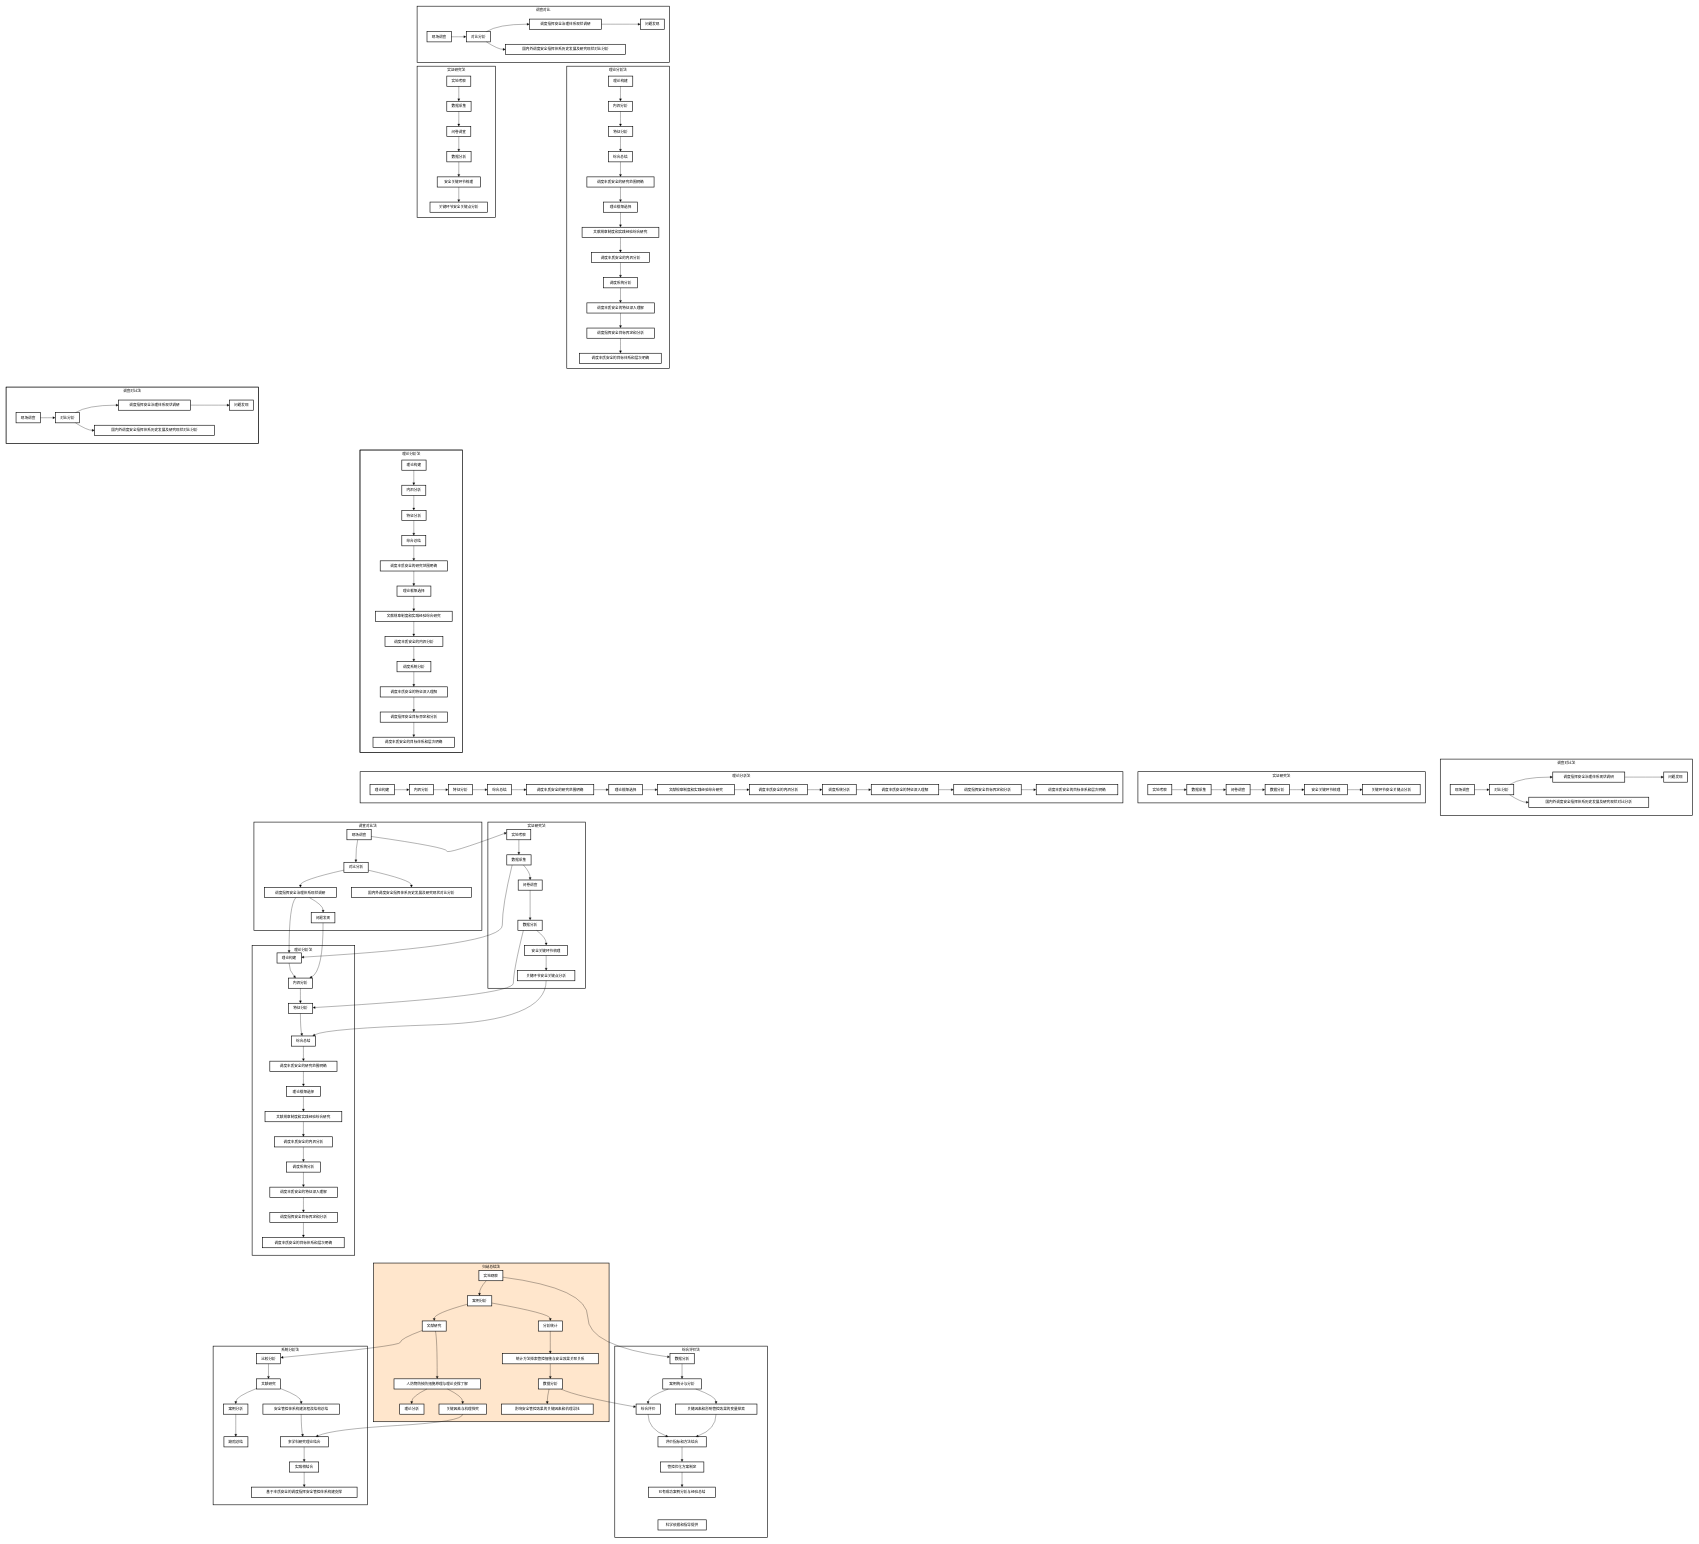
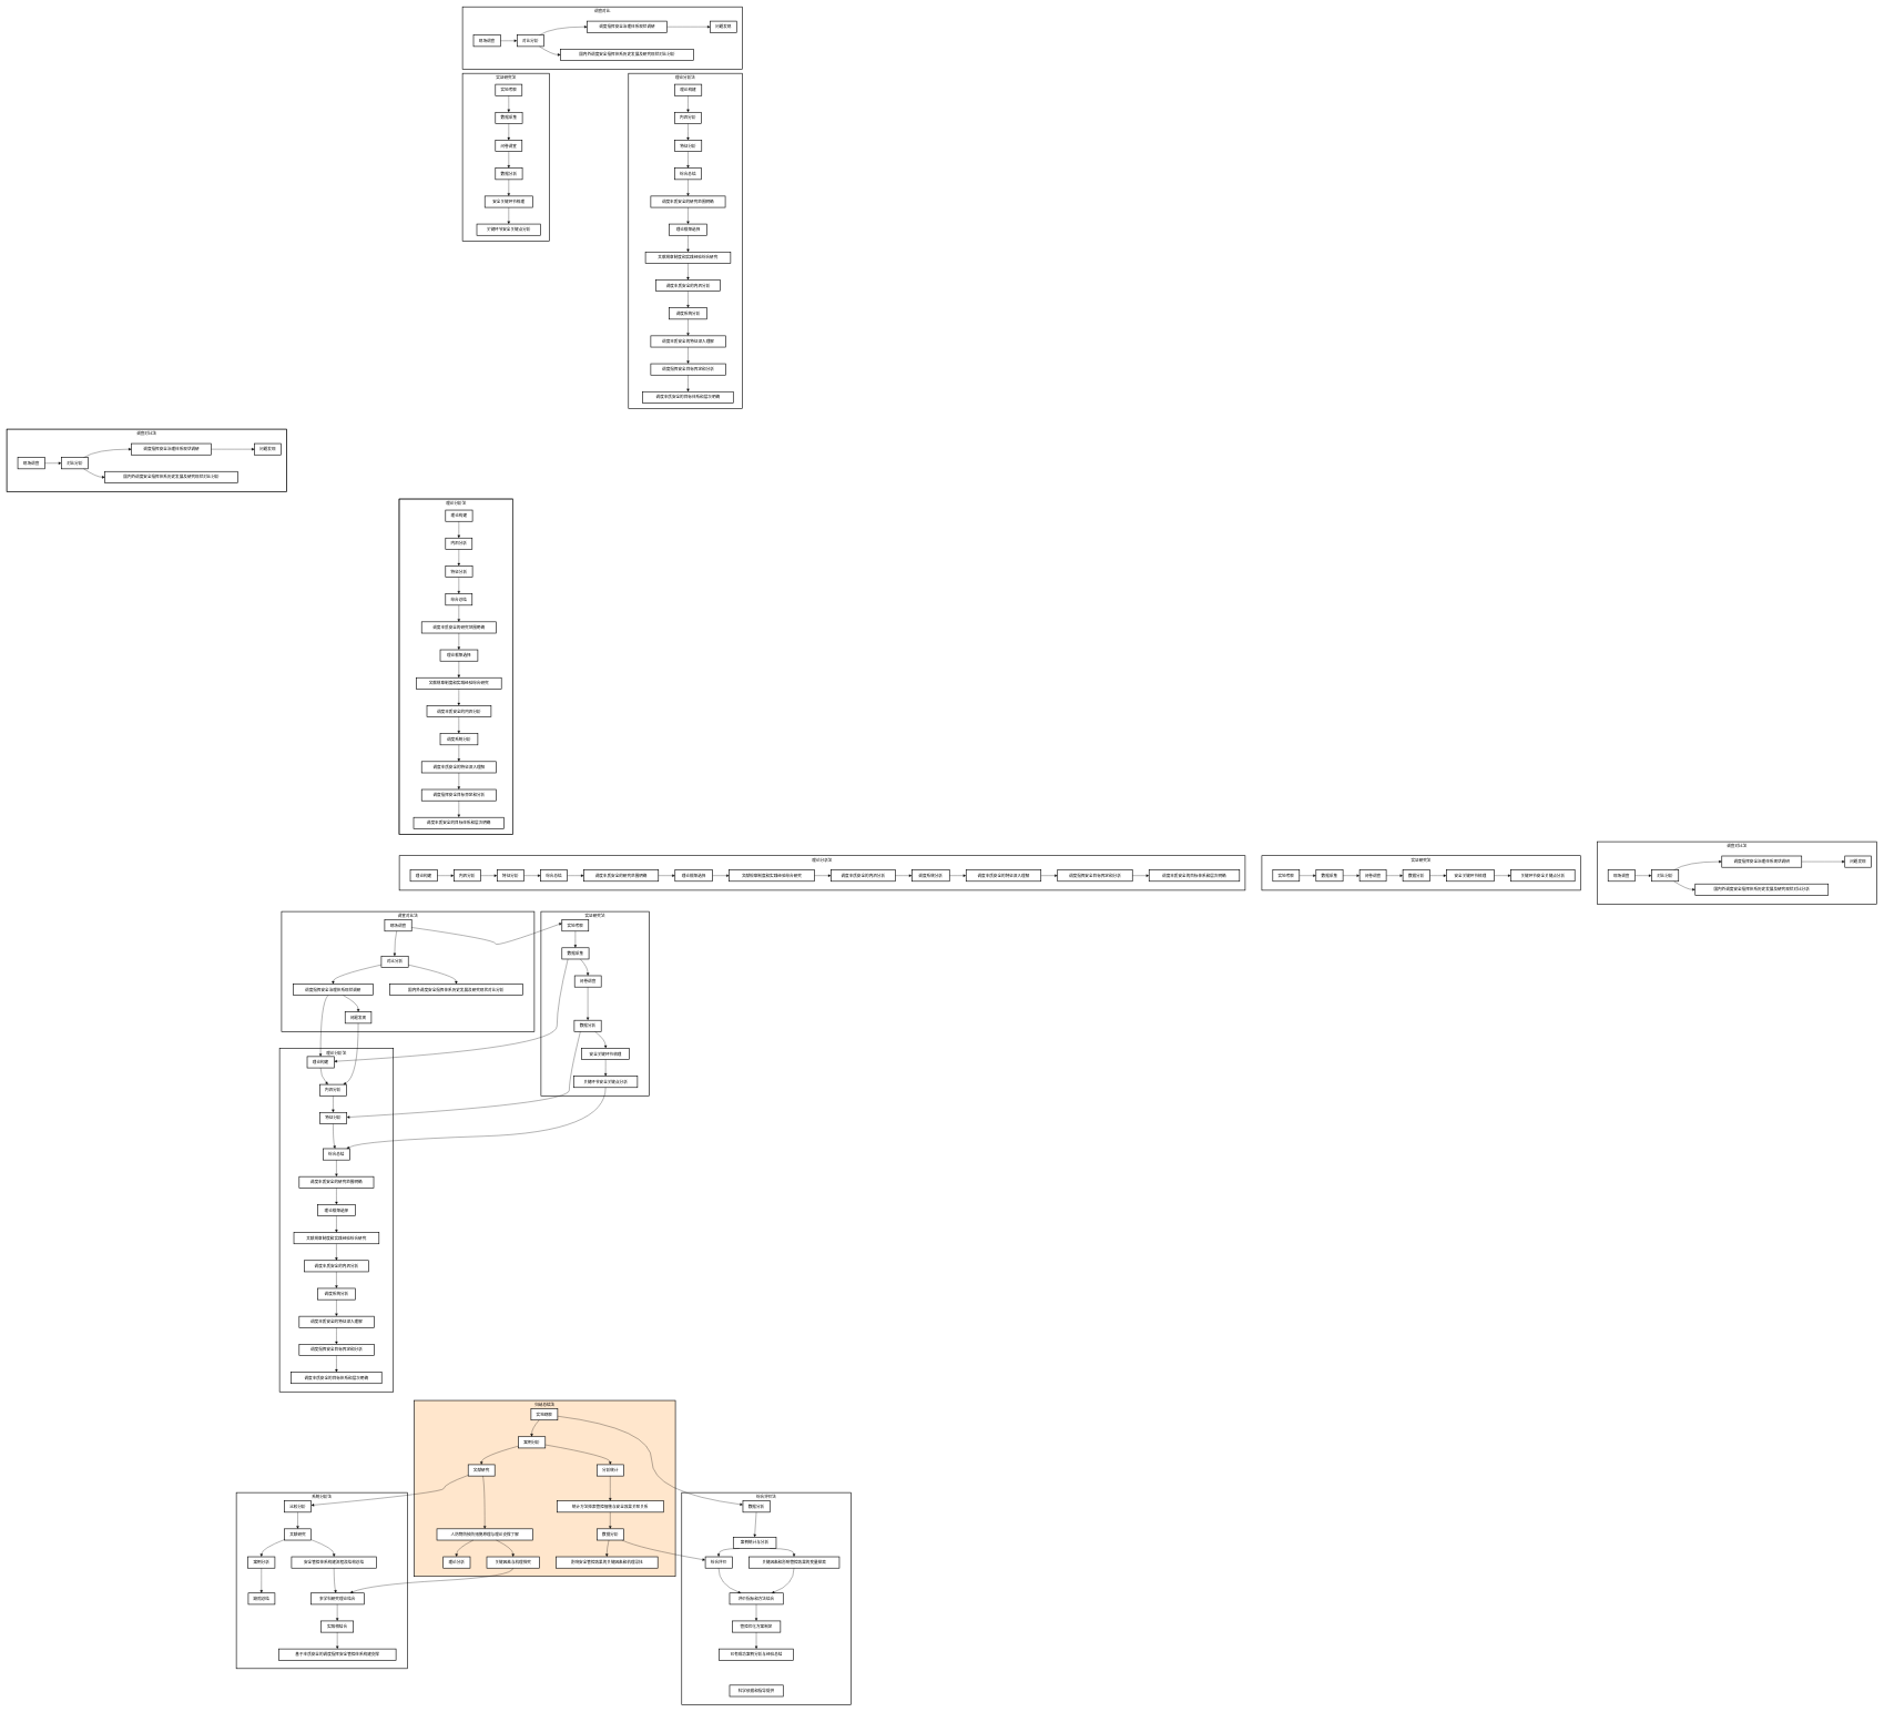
- <mxCell id="248" value="案例统计与分析" style="whiteSpace=wrap;strokeWidth=2;" vertex="1" parent="1"><mxGeometry x="2209" y="4596" width="129" height="34" as="geometry" /></mxCell>
+ <mxCell id="248" value="案例统计与分析" style="whiteSpace=wrap;strokeWidth=2;" vertex="1" parent="1"><mxGeometry x="2204" y="4621" width="129" height="34" as="geometry" /></mxCell>
